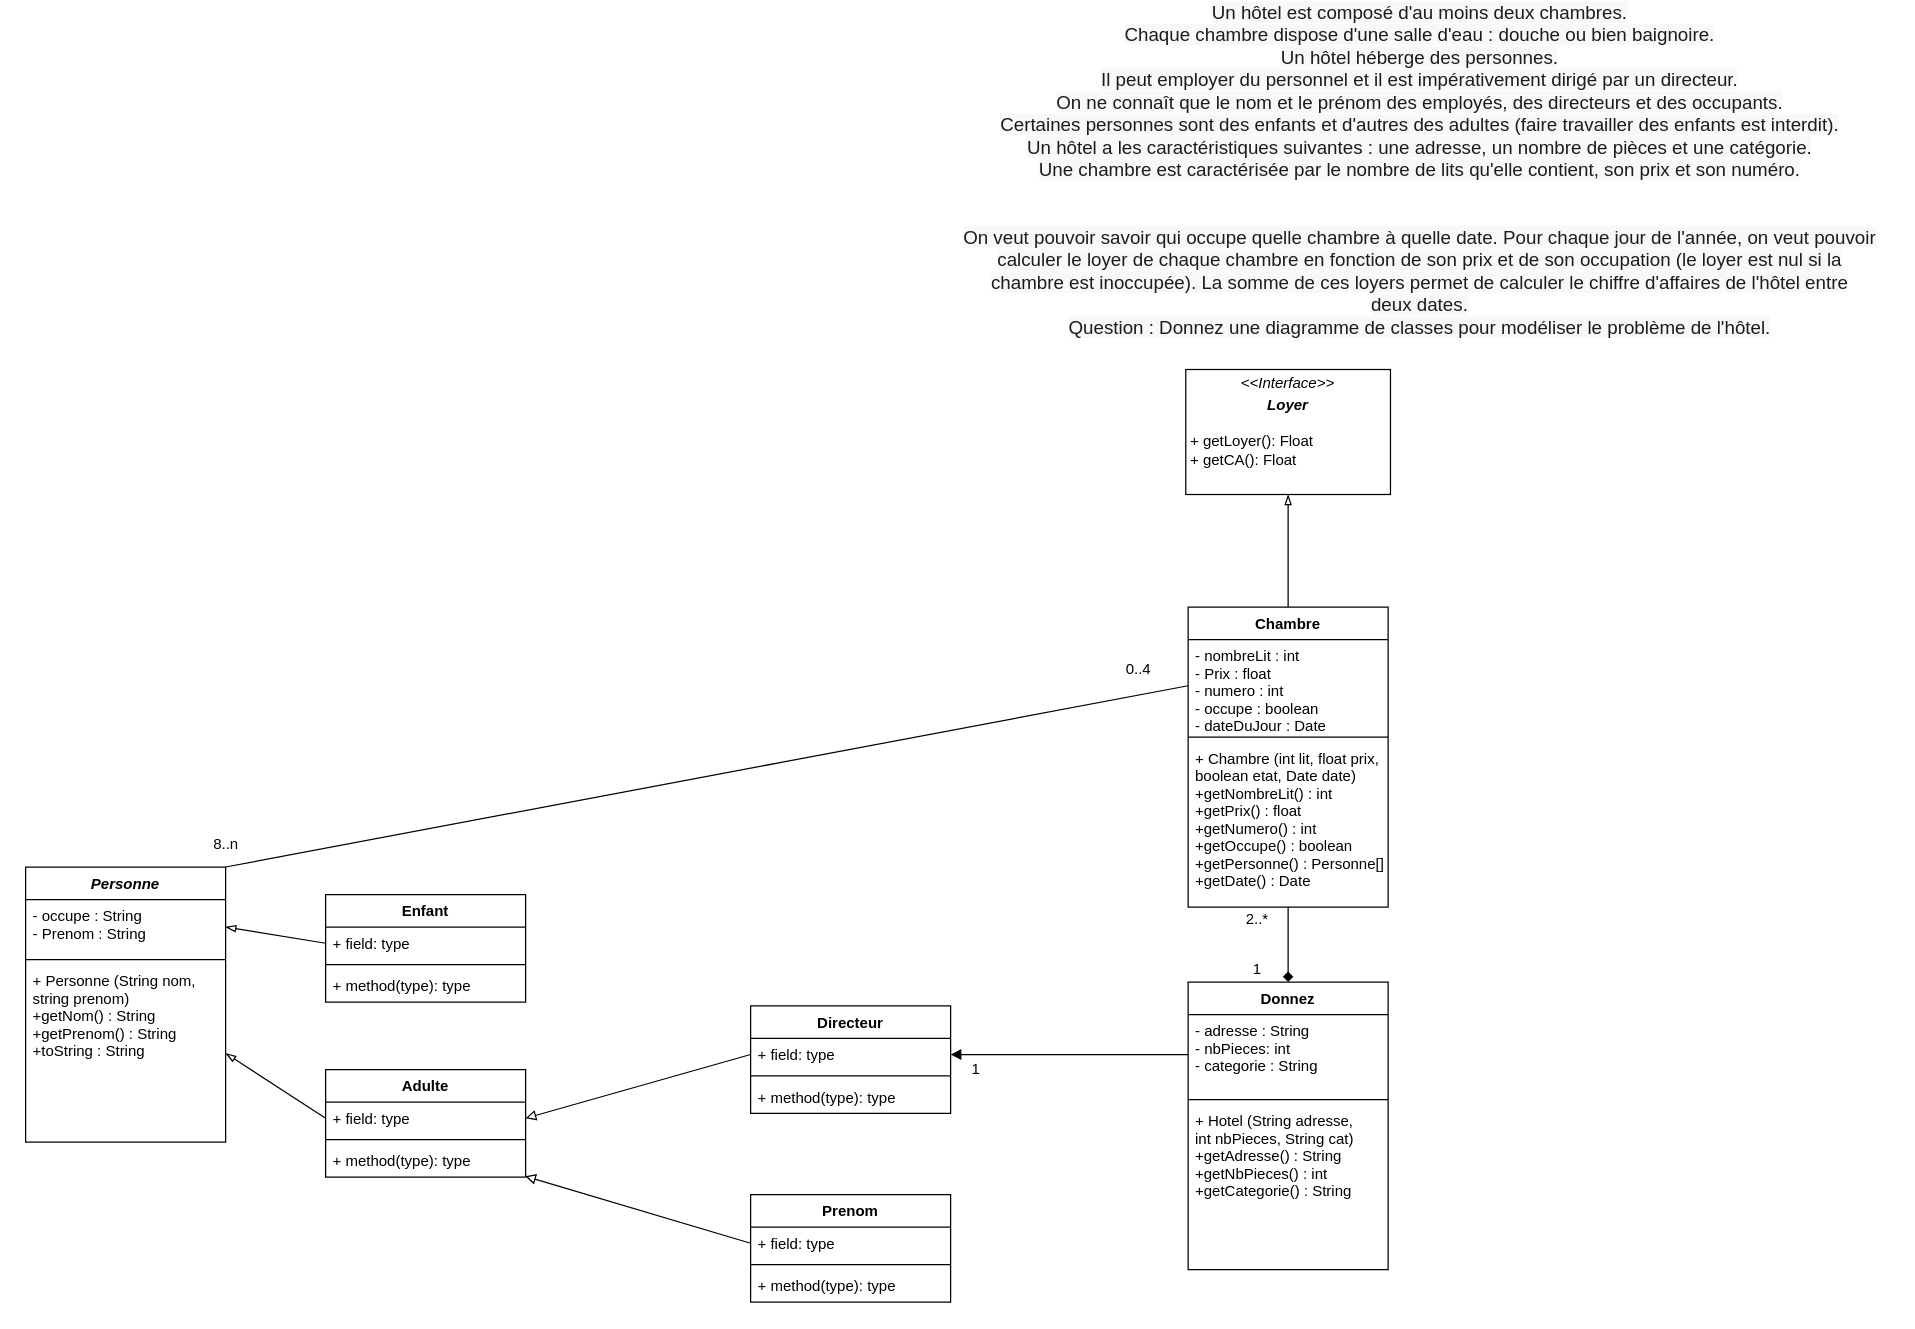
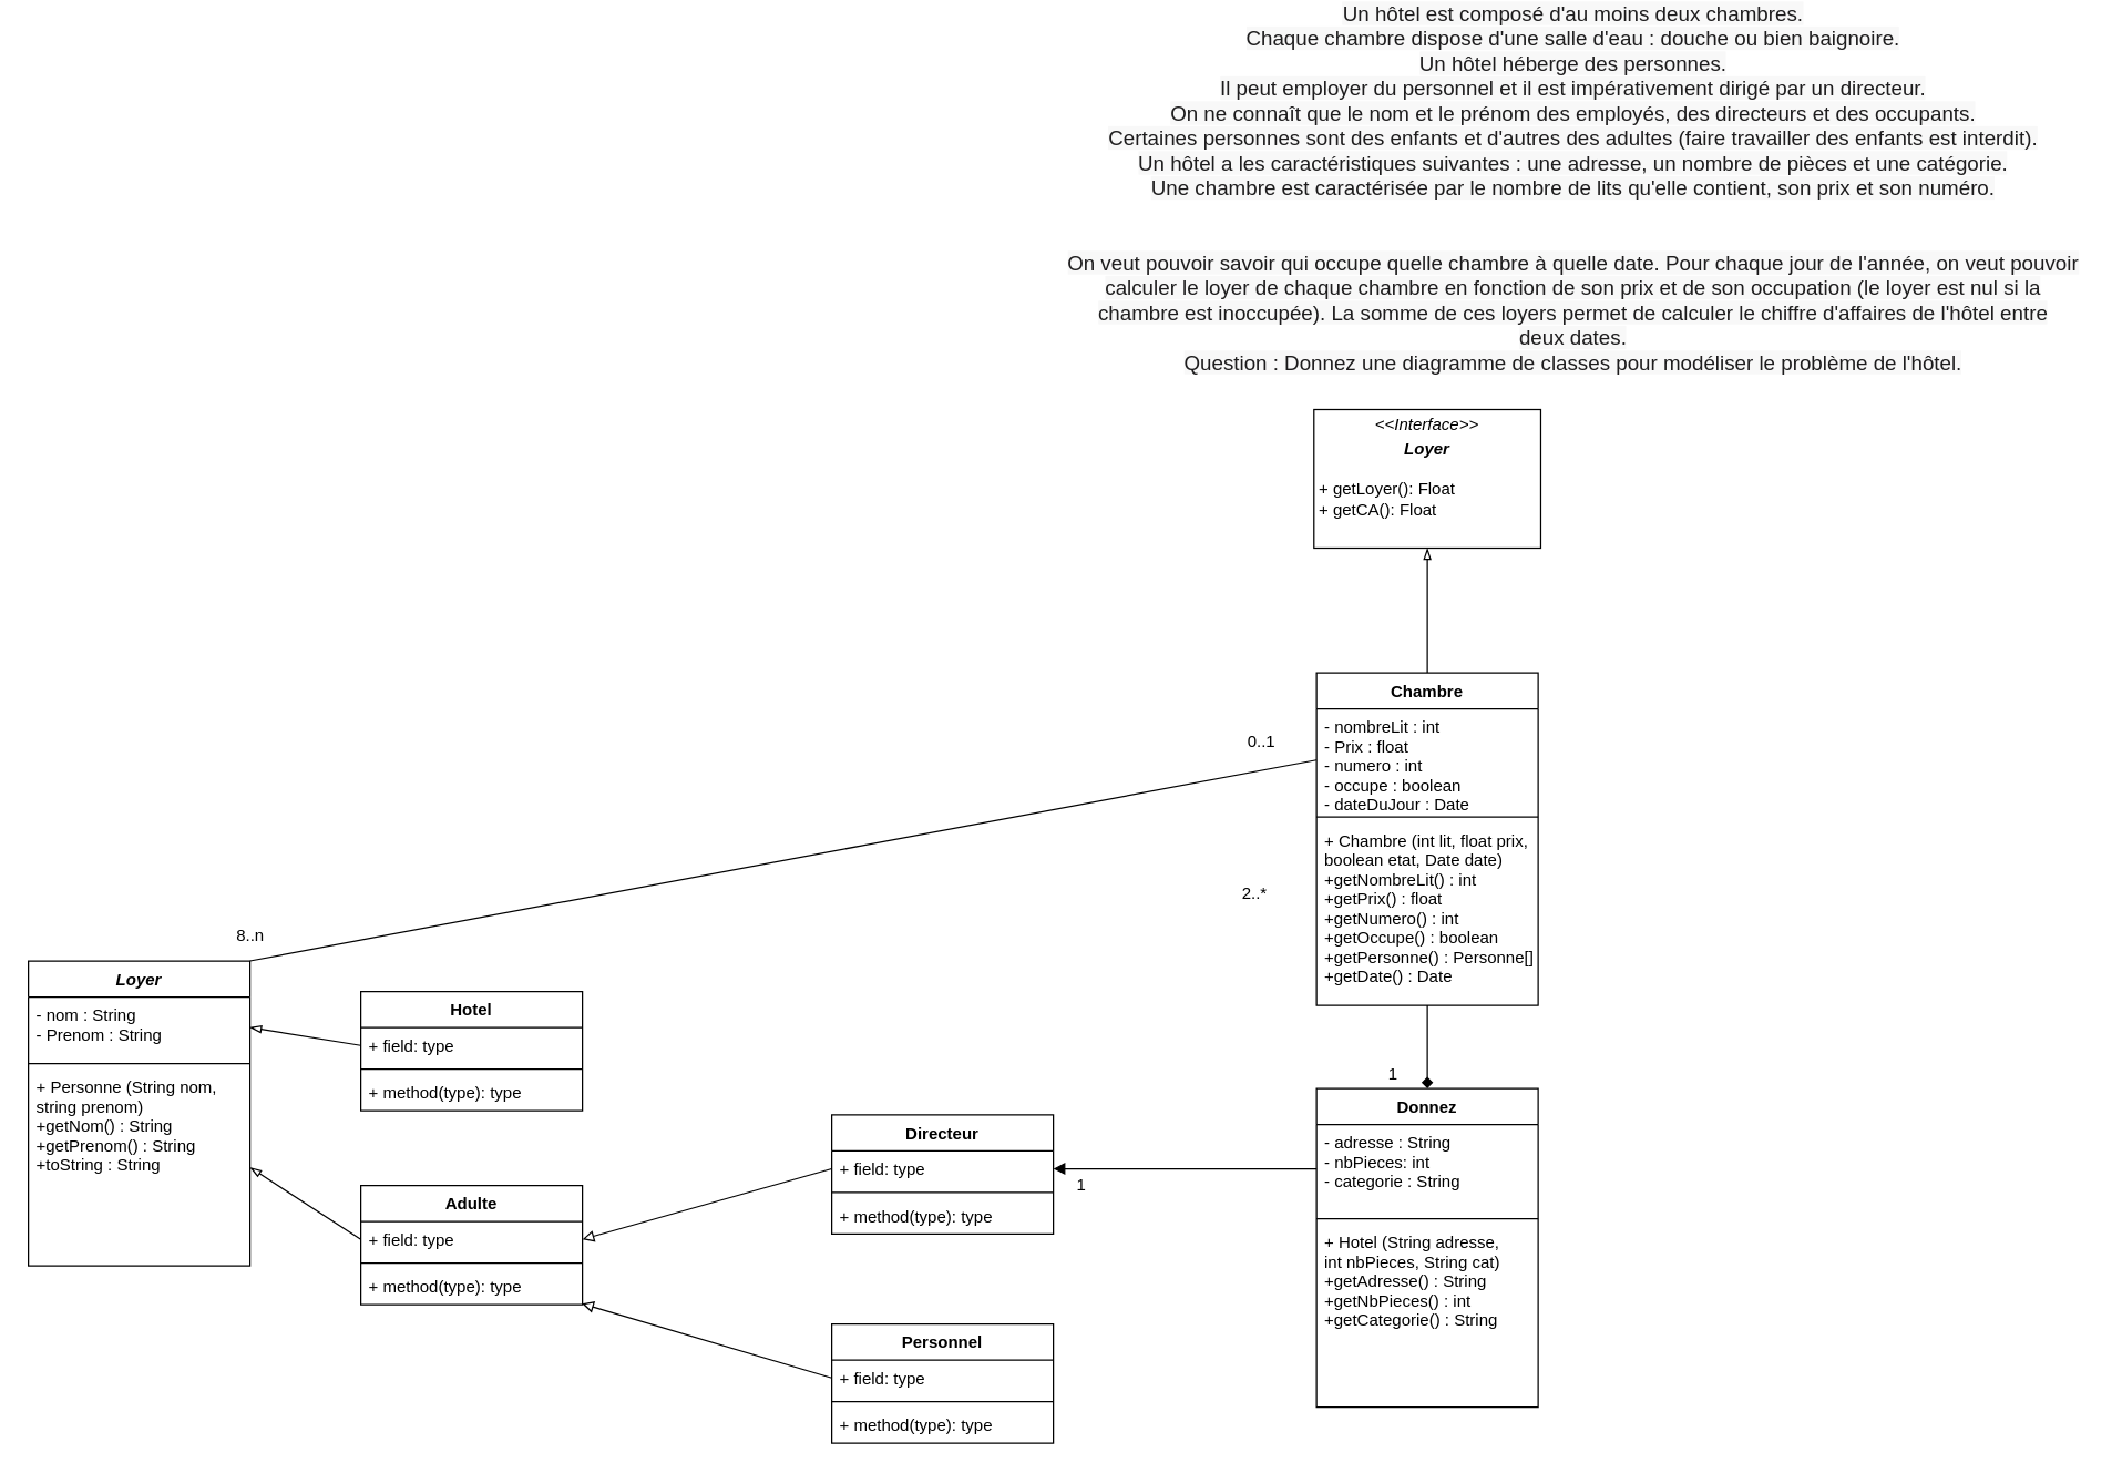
- <mxCell id="41" value="0..4" style="text;html=1;align=center;verticalAlign=middle;resizable=0;points=[];autosize=1;" parent="1" vertex="1"><mxGeometry x="890" y="525" width="40" height="20" as="geometry" /></mxCell>
+ <mxCell id="41" value="0..1" style="text;html=1;align=center;verticalAlign=middle;resizable=0;points=[];autosize=1;" parent="1" vertex="1"><mxGeometry x="890" y="525" width="40" height="20" as="geometry" /></mxCell>
- <mxCell id="11" value="Personne" style="swimlane;fontStyle=3;align=center;verticalAlign=top;childLayout=stackLayout;horizontal=1;startSize=26;horizontalStack=0;resizeParent=1;resizeParentMax=0;resizeLast=0;collapsible=1;marginBottom=0;" parent="1" vertex="1"><mxGeometry x="20" y="693" width="160" height="220" as="geometry" /></mxCell>
+ <mxCell id="11" value="Loyer" style="swimlane;fontStyle=3;align=center;verticalAlign=top;childLayout=stackLayout;horizontal=1;startSize=26;horizontalStack=0;resizeParent=1;resizeParentMax=0;resizeLast=0;collapsible=1;marginBottom=0;" parent="1" vertex="1"><mxGeometry x="20" y="693" width="160" height="220" as="geometry" /></mxCell>
- <mxCell id="27" value="Enfant" style="swimlane;fontStyle=1;align=center;verticalAlign=top;childLayout=stackLayout;horizontal=1;startSize=26;horizontalStack=0;resizeParent=1;resizeParentMax=0;resizeLast=0;collapsible=1;marginBottom=0;" parent="1" vertex="1"><mxGeometry x="260" y="715" width="160" height="86" as="geometry" /></mxCell>
+ <mxCell id="27" value="Hotel" style="swimlane;fontStyle=1;align=center;verticalAlign=top;childLayout=stackLayout;horizontal=1;startSize=26;horizontalStack=0;resizeParent=1;resizeParentMax=0;resizeLast=0;collapsible=1;marginBottom=0;" parent="1" vertex="1"><mxGeometry x="260" y="715" width="160" height="86" as="geometry" /></mxCell>
- <mxCell id="12" value="- occupe : String&#10;- Prenom : String" style="text;strokeColor=none;fillColor=none;align=left;verticalAlign=top;spacingLeft=4;spacingRight=4;overflow=hidden;rotatable=0;points=[[0,0.5],[1,0.5]];portConstraint=eastwest;" parent="11" vertex="1"><mxGeometry y="26" width="160" height="44" as="geometry" /></mxCell>
+ <mxCell id="12" value="- nom : String&#10;- Prenom : String" style="text;strokeColor=none;fillColor=none;align=left;verticalAlign=top;spacingLeft=4;spacingRight=4;overflow=hidden;rotatable=0;points=[[0,0.5],[1,0.5]];portConstraint=eastwest;" parent="11" vertex="1"><mxGeometry y="26" width="160" height="44" as="geometry" /></mxCell>
- <mxCell id="38" value="2..*" style="text;html=1;align=center;verticalAlign=middle;resizable=0;points=[];autosize=1;" parent="1" vertex="1"><mxGeometry x="990" y="725" width="30" height="20" as="geometry" /></mxCell>
+ <mxCell id="38" value="2..*" style="text;html=1;align=center;verticalAlign=middle;resizable=0;points=[];autosize=1;" parent="1" vertex="1"><mxGeometry x="890" y="635" width="30" height="20" as="geometry" /></mxCell>
- <mxCell id="15" value="Prenom" style="swimlane;fontStyle=1;align=center;verticalAlign=top;childLayout=stackLayout;horizontal=1;startSize=26;horizontalStack=0;resizeParent=1;resizeParentMax=0;resizeLast=0;collapsible=1;marginBottom=0;" parent="1" vertex="1"><mxGeometry x="600" y="955" width="160" height="86" as="geometry" /></mxCell>
+ <mxCell id="15" value="Personnel" style="swimlane;fontStyle=1;align=center;verticalAlign=top;childLayout=stackLayout;horizontal=1;startSize=26;horizontalStack=0;resizeParent=1;resizeParentMax=0;resizeLast=0;collapsible=1;marginBottom=0;" parent="1" vertex="1"><mxGeometry x="600" y="955" width="160" height="86" as="geometry" /></mxCell>
